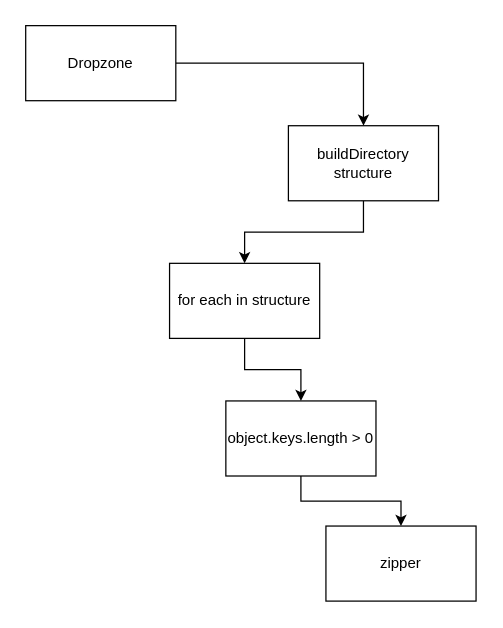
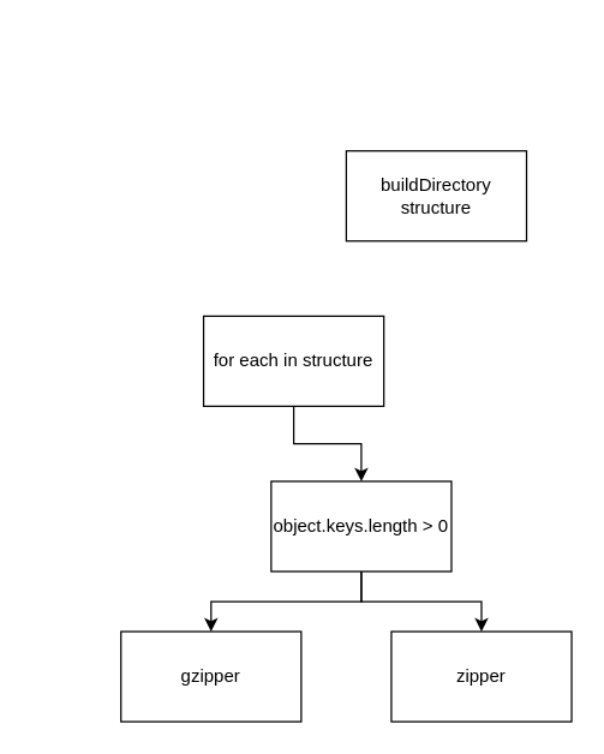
- <mxCell id="3" value="Dropzone" style="rounded=0;whiteSpace=wrap;html=1;fillColor=default;strokeColor=default;fontColor=default;" vertex="1" parent="1"><mxGeometry x="20" y="20" width="120" height="60" as="geometry" /></mxCell>
- <mxCell id="2" style="edgeStyle=orthogonalEdgeStyle;rounded=0;orthogonalLoop=1;jettySize=auto;html=1;fontColor=default;" edge="1" parent="1" source="3" target="5"><mxGeometry relative="1" as="geometry" /></mxCell>
- <mxCell id="4" style="edgeStyle=orthogonalEdgeStyle;rounded=0;orthogonalLoop=1;jettySize=auto;html=1;entryX=0.5;entryY=0;entryDx=0;entryDy=0;fontColor=default;" edge="1" parent="1" source="5" target="7"><mxGeometry relative="1" as="geometry" /></mxCell>
+ <mxCell id="9" style="edgeStyle=orthogonalEdgeStyle;rounded=0;orthogonalLoop=1;jettySize=auto;html=1;entryX=0.5;entryY=0;entryDx=0;entryDy=0;labelBackgroundColor=default;fontColor=default;strokeColor=default;" edge="1" parent="1" source="10" target="12"><mxGeometry relative="1" as="geometry" /></mxCell>
+ <mxCell id="12" value="gzipper" style="rounded=0;whiteSpace=wrap;html=1;fontColor=default;strokeColor=default;fillColor=default;" vertex="1" parent="1"><mxGeometry x="80" y="420" width="120" height="60" as="geometry" /></mxCell>
